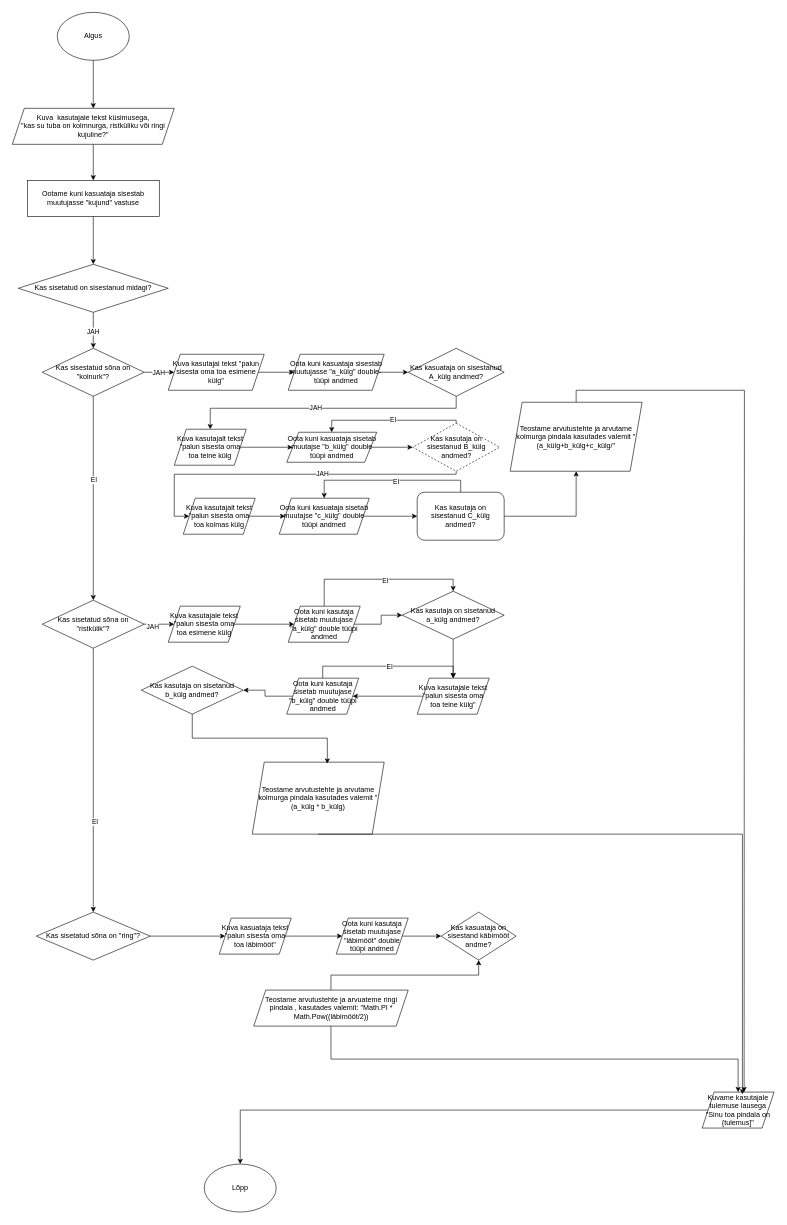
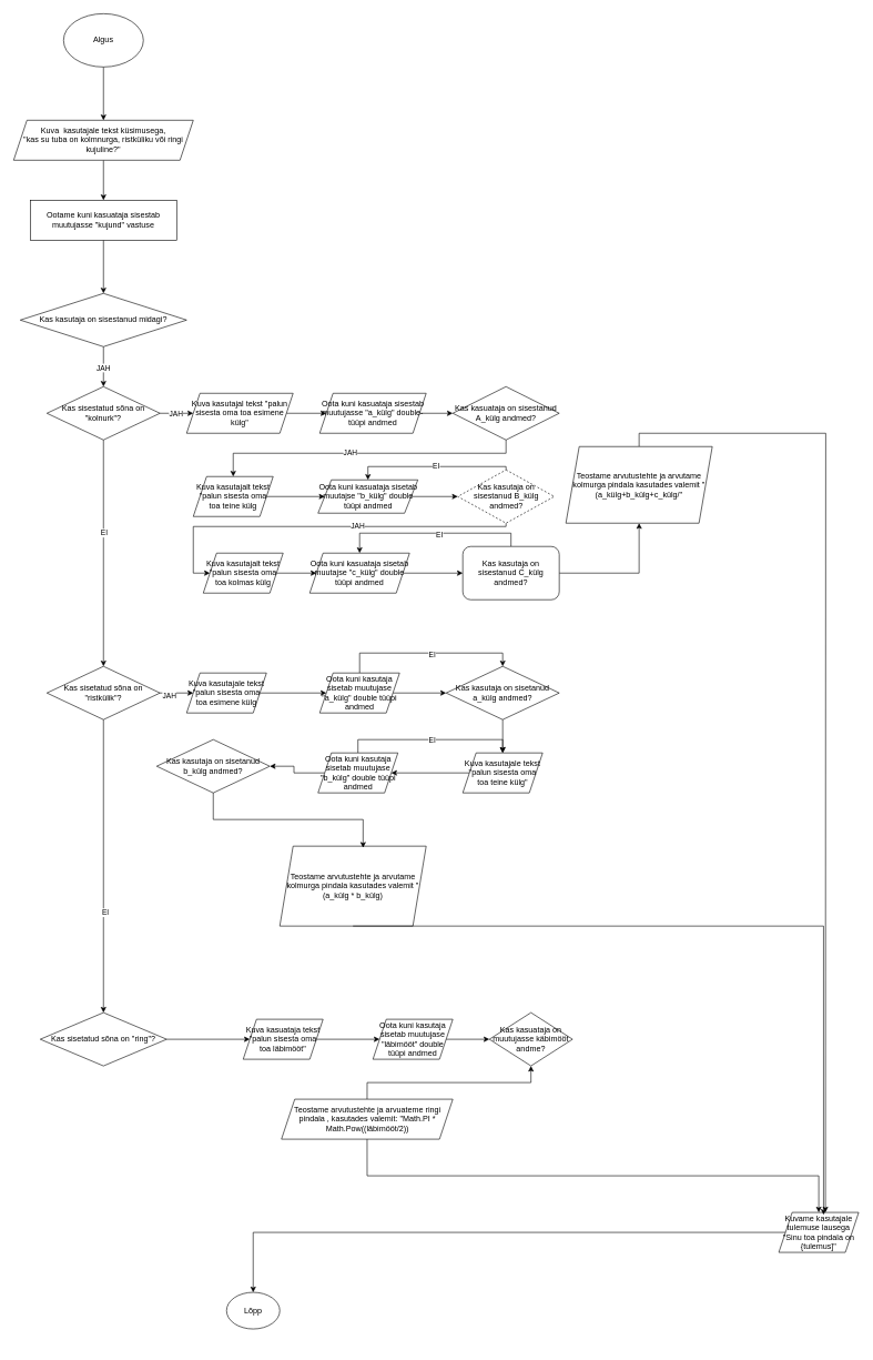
- <mxCell id="11" value="Kas sisetatud on sisestanud midagi?" style="rhombus;whiteSpace=wrap;html=1;" vertex="1" parent="1"><mxGeometry x="30" y="440" width="250" height="80" as="geometry" /></mxCell>
+ <mxCell id="11" value="Kas kasutaja on sisestanud midagi?" style="rhombus;whiteSpace=wrap;html=1;" vertex="1" parent="1"><mxGeometry x="30" y="440" width="250" height="80" as="geometry" /></mxCell>
- <mxCell id="56" value="Kas kasutaja on sisetanud a_külg andmed?" style="rhombus;whiteSpace=wrap;html=1;" vertex="1" parent="1"><mxGeometry x="670" y="985" width="170" height="80" as="geometry" /></mxCell>
+ <mxCell id="56" value="Kas kasutaja on sisetanud a_külg andmed?" style="rhombus;whiteSpace=wrap;html=1;" vertex="1" parent="1"><mxGeometry x="670" y="1000" width="170" height="80" as="geometry" /></mxCell>
- <mxCell id="81" value="Kas kasuataja on sisestand käbimööt andme?" style="rhombus;whiteSpace=wrap;html=1;" vertex="1" parent="1"><mxGeometry x="735" y="1520" width="125" height="80" as="geometry" /></mxCell>
+ <mxCell id="81" value="Kas kasuataja on muutujasse käbimööt andme?" style="rhombus;whiteSpace=wrap;html=1;" vertex="1" parent="1"><mxGeometry x="735" y="1520" width="125" height="80" as="geometry" /></mxCell>
- <mxCell id="87" value="Lõpp" style="ellipse;whiteSpace=wrap;html=1;" vertex="1" parent="1"><mxGeometry x="340" y="1940" width="120" height="80" as="geometry" /></mxCell>
+ <mxCell id="87" value="Lõpp" style="ellipse;whiteSpace=wrap;html=1;" vertex="1" parent="1"><mxGeometry x="340" y="1940" width="80" height="55" as="geometry" /></mxCell>
